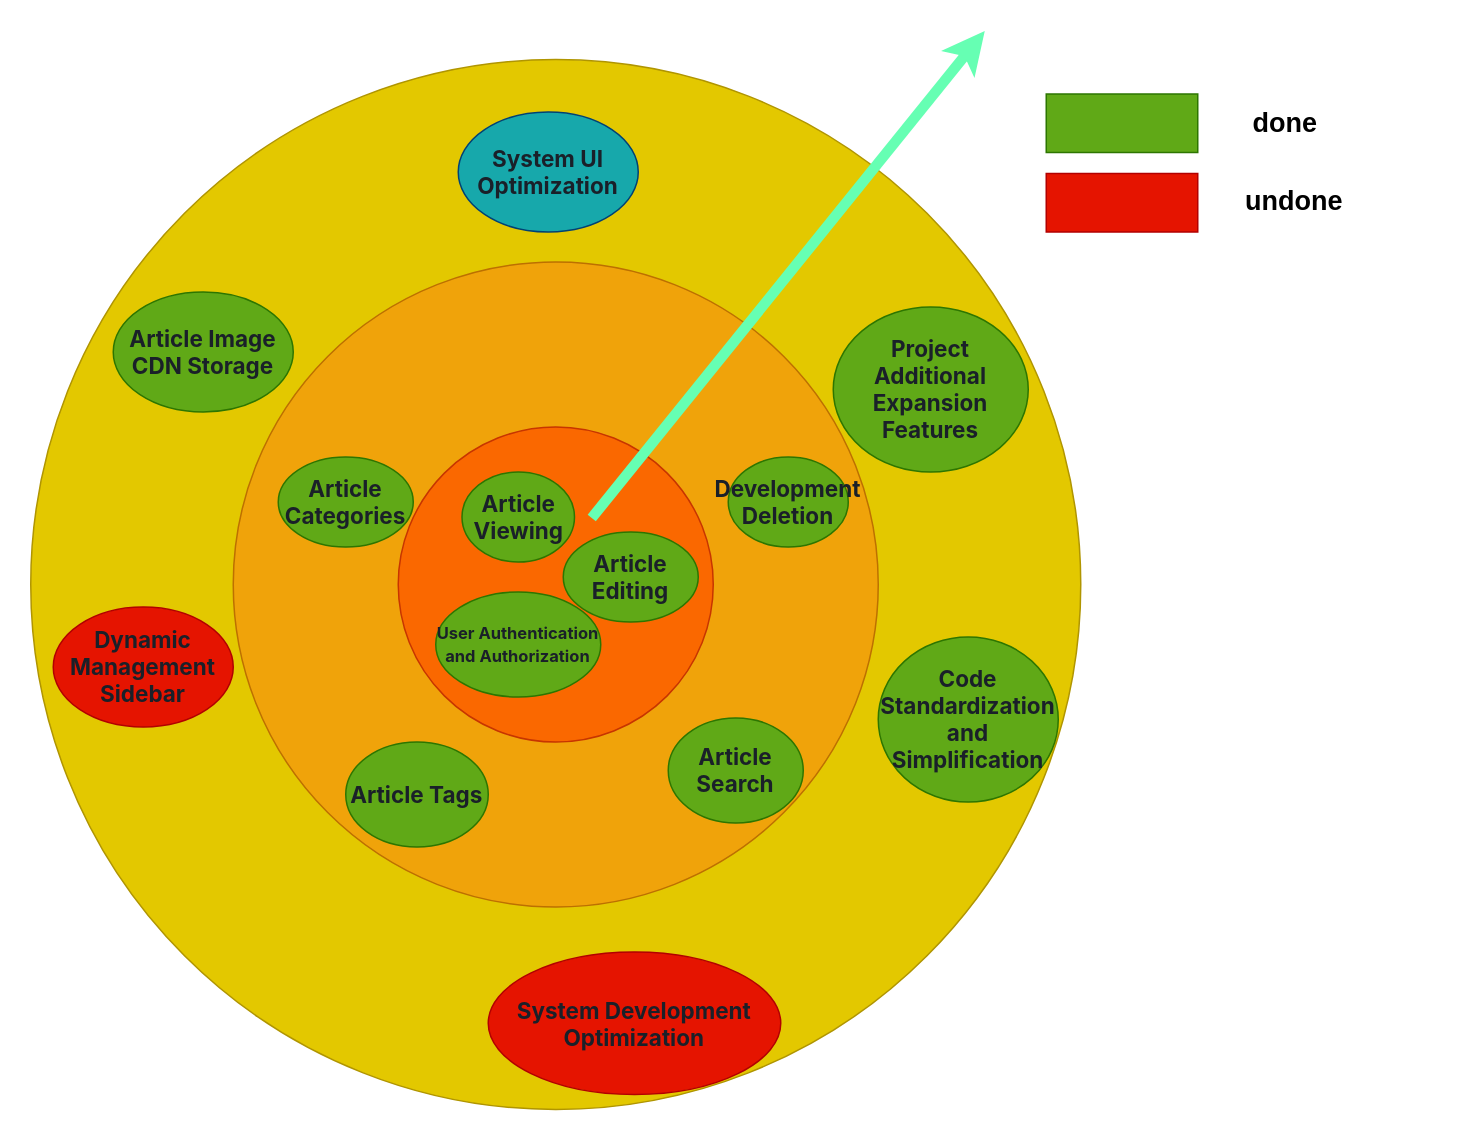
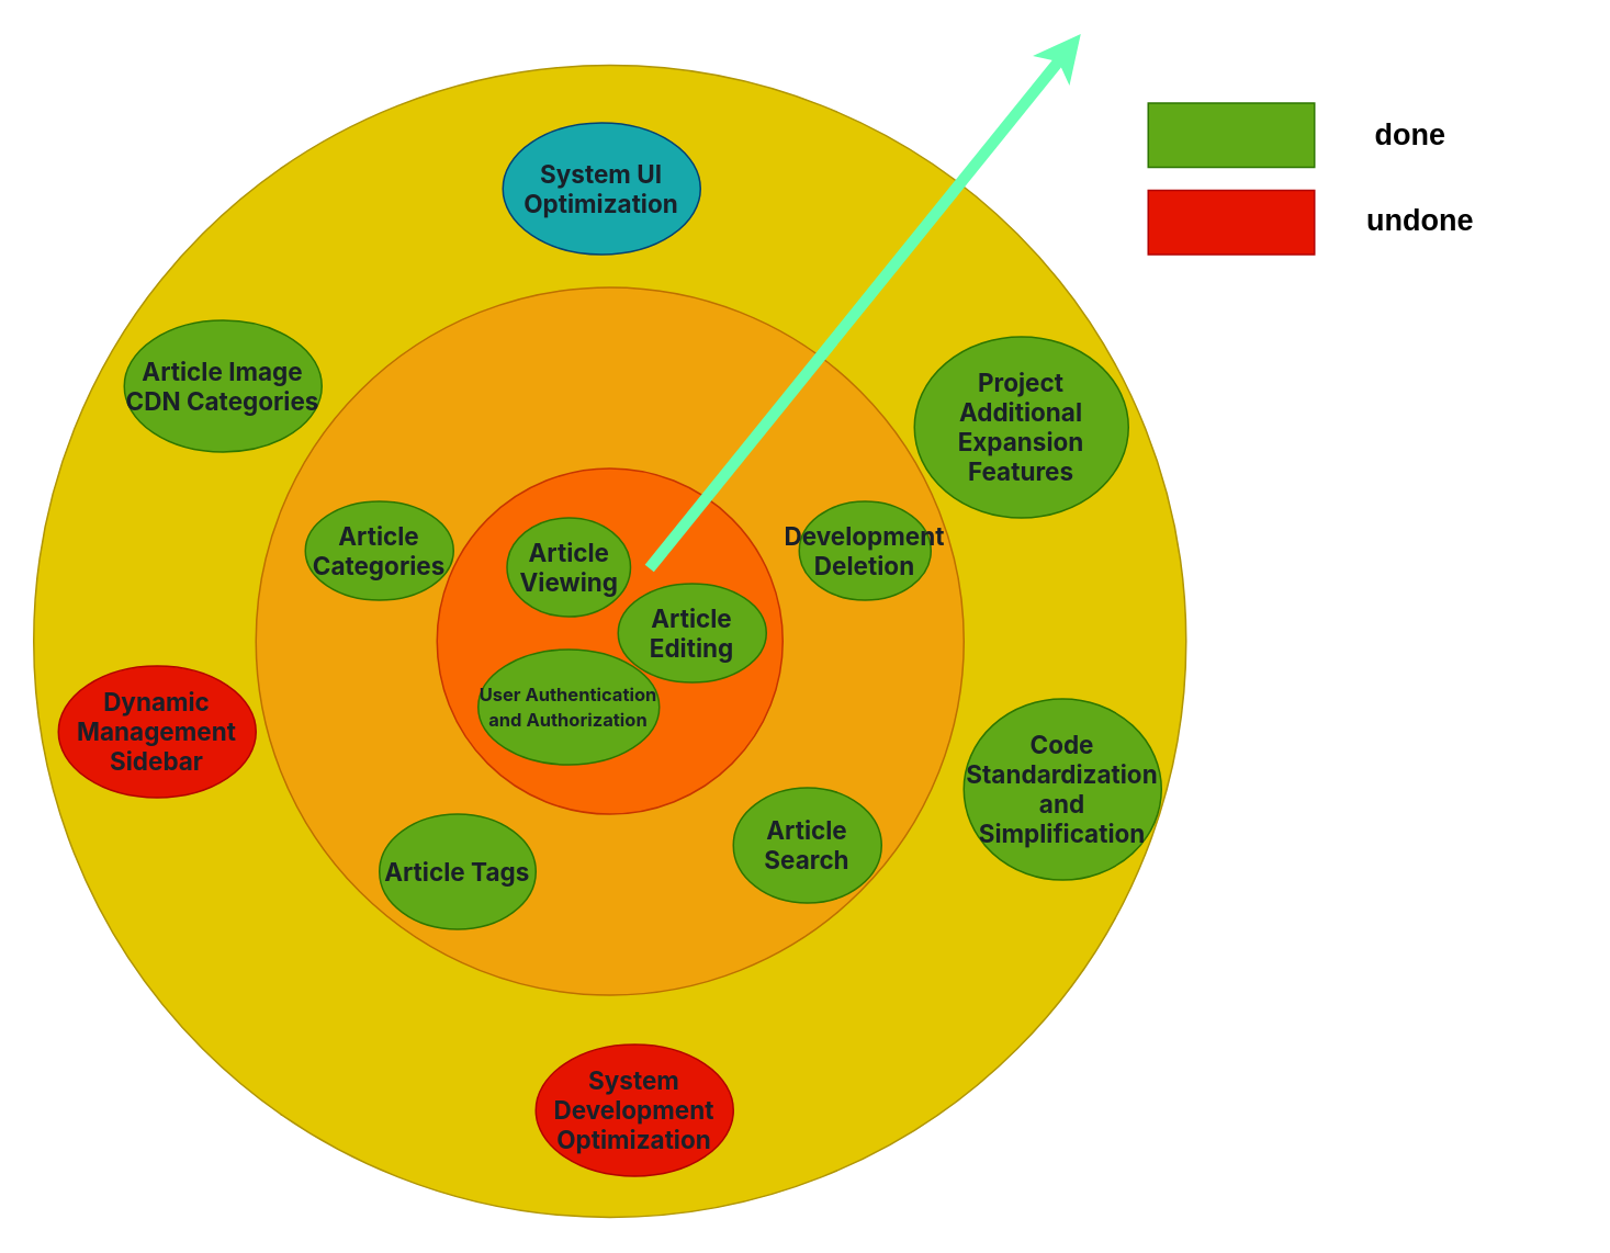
- <mxCell id="13" value="&lt;div style=&quot;&quot;&gt;&lt;span style=&quot;background-color: initial; font-size: 15px;&quot;&gt;&lt;font color=&quot;#1a2029&quot; face=&quot;-apple-system, BlinkMacSystemFont, Segoe UI, Noto Sans, Helvetica, Arial, sans-serif, Apple Color Emoji, Segoe UI Emoji&quot;&gt;&lt;span&gt;Article Image CDN Storage&lt;/span&gt;&lt;/font&gt;&lt;/span&gt;&lt;/div&gt;" style="ellipse;whiteSpace=wrap;html=1;fillColor=#60a917;fontColor=#ffffff;strokeColor=#2D7600;align=center;fontStyle=1" parent="1" vertex="1"><mxGeometry x="75" y="194" width="120" height="80" as="geometry" /></mxCell>
+ <mxCell id="13" value="&lt;div style=&quot;&quot;&gt;&lt;span style=&quot;background-color: initial; font-size: 15px;&quot;&gt;&lt;font color=&quot;#1a2029&quot; face=&quot;-apple-system, BlinkMacSystemFont, Segoe UI, Noto Sans, Helvetica, Arial, sans-serif, Apple Color Emoji, Segoe UI Emoji&quot;&gt;&lt;span&gt;Article Image CDN Categories&lt;/span&gt;&lt;/font&gt;&lt;/span&gt;&lt;/div&gt;" style="ellipse;whiteSpace=wrap;html=1;fillColor=#60a917;fontColor=#ffffff;strokeColor=#2D7600;align=center;fontStyle=1" parent="1" vertex="1"><mxGeometry x="75" y="194" width="120" height="80" as="geometry" /></mxCell>
- <mxCell id="15" value="&lt;div style=&quot;&quot;&gt;&lt;span style=&quot;background-color: initial; font-size: 15px;&quot;&gt;&lt;font color=&quot;#1a2029&quot; face=&quot;-apple-system, BlinkMacSystemFont, Segoe UI, Noto Sans, Helvetica, Arial, sans-serif, Apple Color Emoji, Segoe UI Emoji&quot;&gt;System Development Optimization&lt;/font&gt;&lt;/span&gt;&lt;/div&gt;" style="ellipse;whiteSpace=wrap;html=1;fillColor=#e51400;fontColor=#ffffff;strokeColor=#B20000;align=center;fontStyle=1" parent="1" vertex="1"><mxGeometry x="325" y="634" width="195" height="95" as="geometry" /></mxCell>
+ <mxCell id="15" value="&lt;div style=&quot;&quot;&gt;&lt;span style=&quot;background-color: initial; font-size: 15px;&quot;&gt;&lt;font color=&quot;#1a2029&quot; face=&quot;-apple-system, BlinkMacSystemFont, Segoe UI, Noto Sans, Helvetica, Arial, sans-serif, Apple Color Emoji, Segoe UI Emoji&quot;&gt;System Development Optimization&lt;/font&gt;&lt;/span&gt;&lt;/div&gt;" style="ellipse;whiteSpace=wrap;html=1;fillColor=#e51400;fontColor=#ffffff;strokeColor=#B20000;align=center;fontStyle=1" parent="1" vertex="1"><mxGeometry x="325" y="634" width="120" height="80" as="geometry" /></mxCell>
